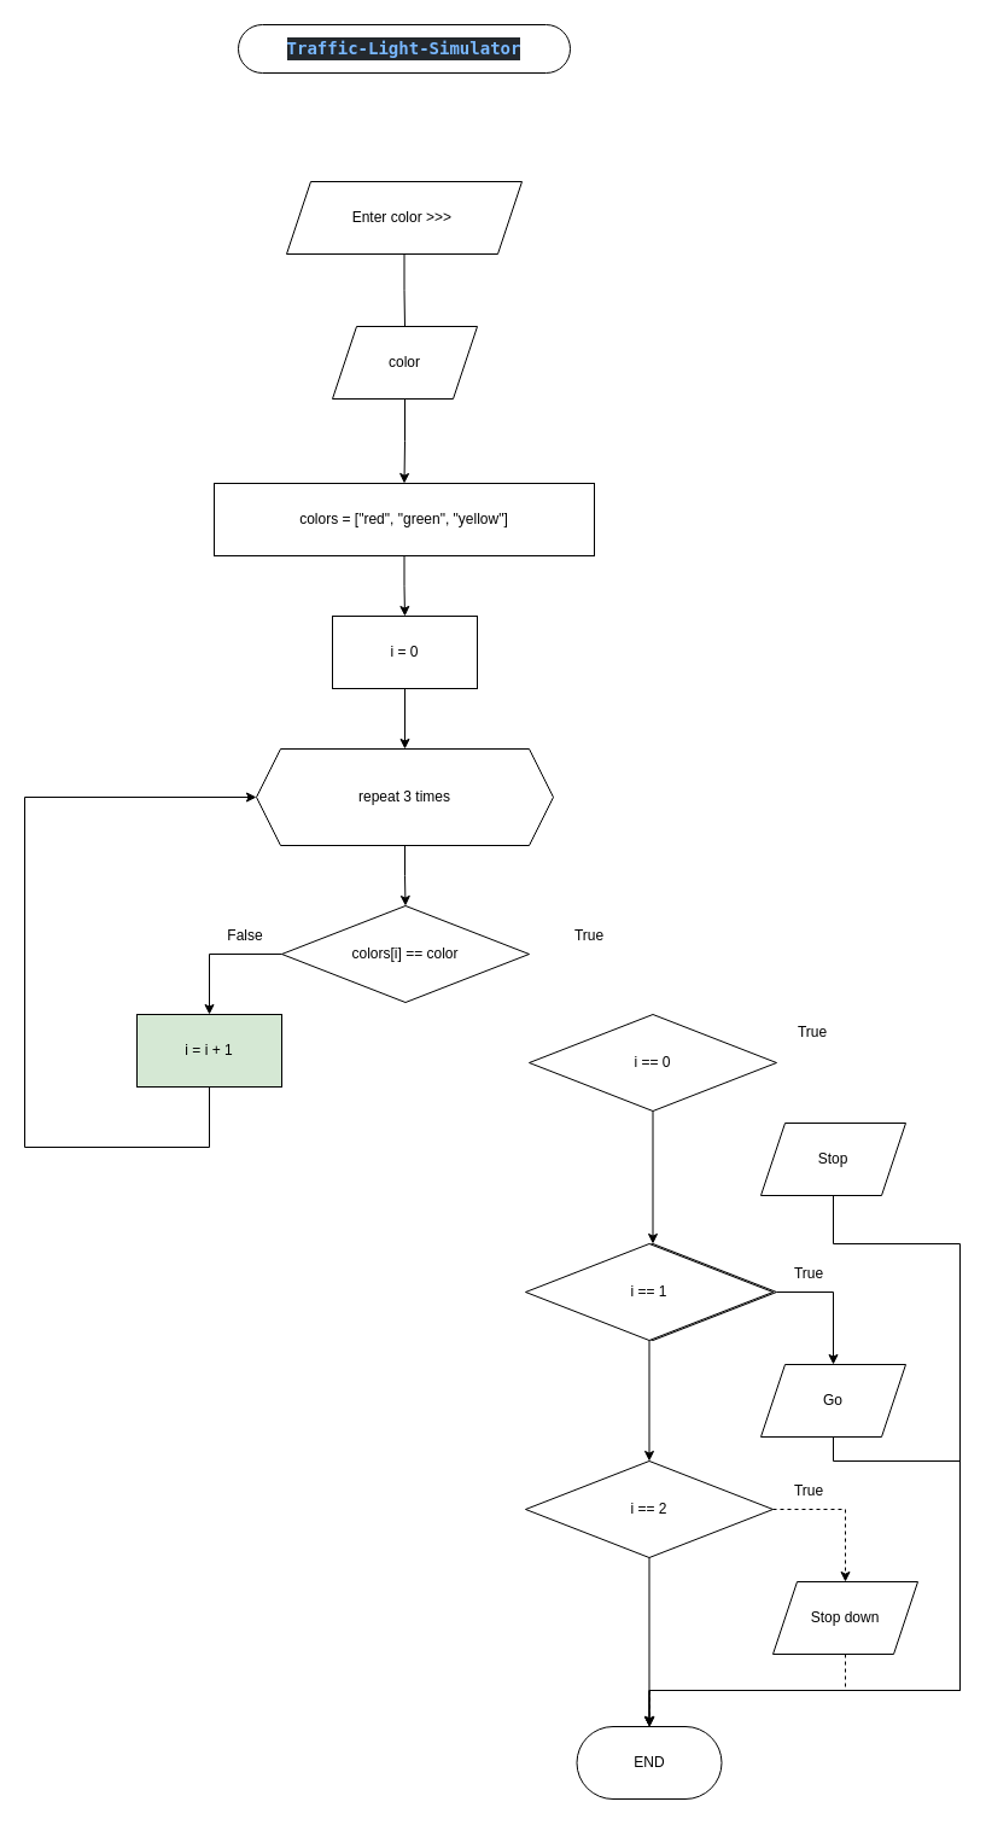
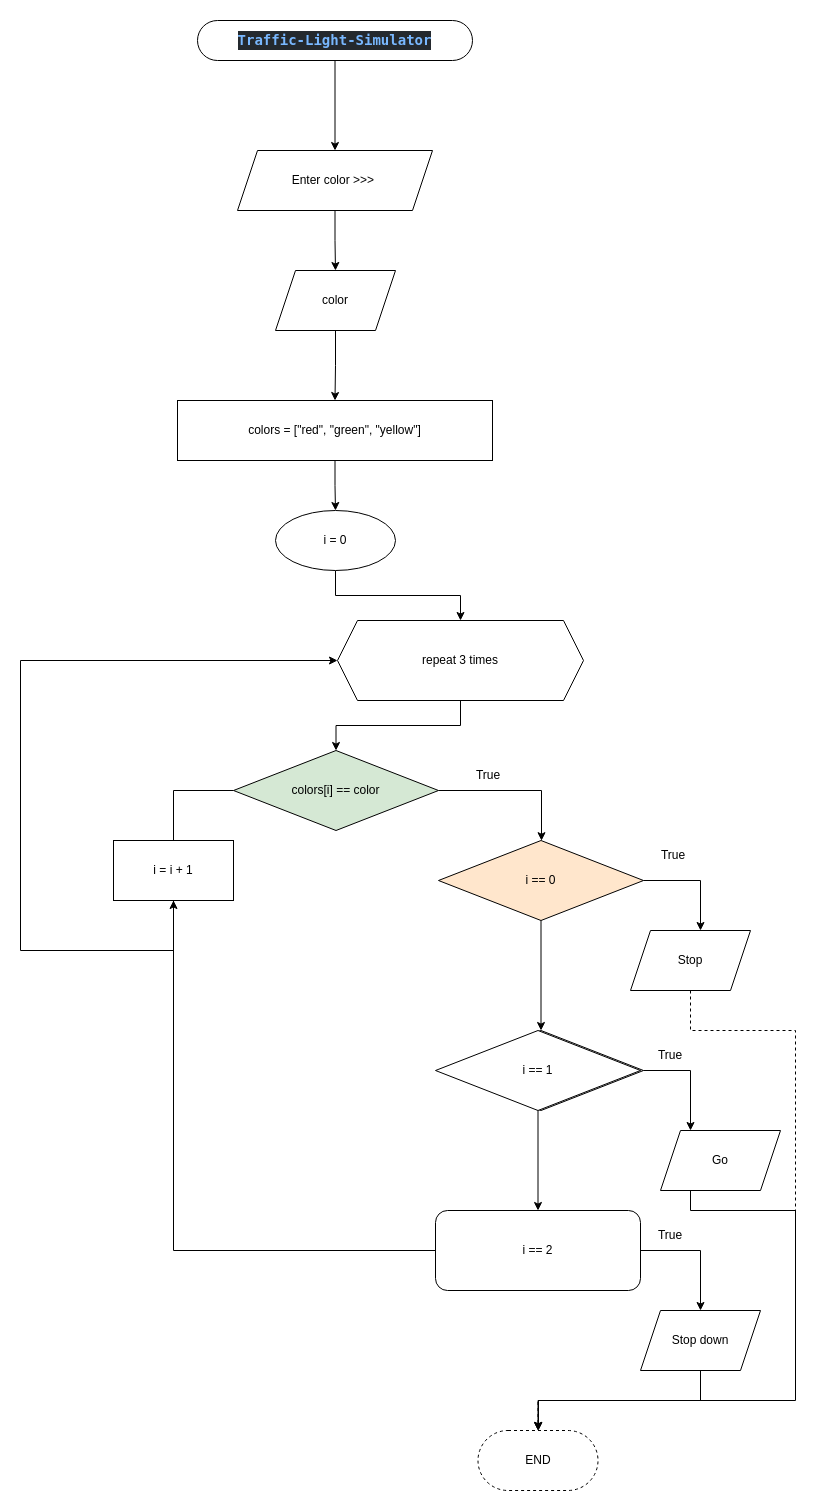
+ <mxCell id="2" value="" style="edgeStyle=orthogonalEdgeStyle;rounded=0;orthogonalLoop=1;jettySize=auto;html=1;" edge="1" parent="1" source="3" target="5"><mxGeometry relative="1" as="geometry" /></mxCell>
- <mxCell id="4" value="" style="edgeStyle=orthogonalEdgeStyle;rounded=0;orthogonalLoop=1;jettySize=auto;html=1;endArrow=none;" edge="1" parent="1" source="5" target="7"><mxGeometry relative="1" as="geometry" /></mxCell>
+ <mxCell id="4" value="" style="edgeStyle=orthogonalEdgeStyle;rounded=0;orthogonalLoop=1;jettySize=auto;html=1;" edge="1" parent="1" source="5" target="7"><mxGeometry relative="1" as="geometry" /></mxCell>
- <mxCell id="11" value="i = 0" style="rounded=0;whiteSpace=wrap;html=1;" vertex="1" parent="1"><mxGeometry x="275" y="510" width="120" height="60" as="geometry" /></mxCell>
+ <mxCell id="11" value="i = 0" style="ellipse;whiteSpace=wrap;html=1;" vertex="1" parent="1"><mxGeometry x="275" y="510" width="120" height="60" as="geometry" /></mxCell>
- <mxCell id="13" value="repeat 3 times" style="shape=hexagon;perimeter=hexagonPerimeter2;whiteSpace=wrap;html=1;fixedSize=1;" vertex="1" parent="1"><mxGeometry x="212" y="620" width="246" height="80" as="geometry" /></mxCell>
+ <mxCell id="13" value="repeat 3 times" style="shape=hexagon;perimeter=hexagonPerimeter2;whiteSpace=wrap;html=1;fixedSize=1;" vertex="1" parent="1"><mxGeometry x="337" y="620" width="246" height="80" as="geometry" /></mxCell>
- <mxCell id="19" value="False" style="text;html=1;align=center;verticalAlign=middle;whiteSpace=wrap;rounded=0;" vertex="1" parent="1"><mxGeometry x="173" y="760" width="60" height="30" as="geometry" /></mxCell>
- <mxCell id="16" value="colors[i] == color" style="rhombus;whiteSpace=wrap;html=1;" vertex="1" parent="1"><mxGeometry x="233" y="750" width="205" height="80" as="geometry" /></mxCell>
+ <mxCell id="16" value="colors[i] == color" style="rhombus;whiteSpace=wrap;html=1;fillColor=#d5e8d4;" vertex="1" parent="1"><mxGeometry x="233" y="750" width="205" height="80" as="geometry" /></mxCell>
+ <mxCell id="15" style="edgeStyle=orthogonalEdgeStyle;rounded=0;orthogonalLoop=1;jettySize=auto;html=1;" edge="1" parent="1" source="16" target="23"><mxGeometry relative="1" as="geometry"><Array as="points"><mxPoint x="541" y="790" /></Array></mxGeometry></mxCell>
- <mxCell id="14" style="edgeStyle=orthogonalEdgeStyle;rounded=0;orthogonalLoop=1;jettySize=auto;html=1;" edge="1" parent="1" source="16" target="18"><mxGeometry relative="1" as="geometry"><Array as="points"><mxPoint x="173" y="790" /></Array></mxGeometry></mxCell>
+ <mxCell id="14" style="edgeStyle=orthogonalEdgeStyle;rounded=0;orthogonalLoop=1;jettySize=auto;html=1;endArrow=none;" edge="1" parent="1" source="16" target="18"><mxGeometry relative="1" as="geometry"><Array as="points"><mxPoint x="173" y="790" /></Array></mxGeometry></mxCell>
- <mxCell id="18" value="i = i + 1" style="rounded=0;whiteSpace=wrap;html=1;fillColor=#d5e8d4;" vertex="1" parent="1"><mxGeometry x="113" y="840" width="120" height="60" as="geometry" /></mxCell>
+ <mxCell id="18" value="i = i + 1" style="rounded=0;whiteSpace=wrap;html=1;" vertex="1" parent="1"><mxGeometry x="113" y="840" width="120" height="60" as="geometry" /></mxCell>
- <mxCell id="23" value="i == 0" style="rhombus;whiteSpace=wrap;html=1;" vertex="1" parent="1"><mxGeometry x="438" y="840" width="205" height="80" as="geometry" /></mxCell>
+ <mxCell id="23" value="i == 0" style="rhombus;whiteSpace=wrap;html=1;fillColor=#ffe6cc;" vertex="1" parent="1"><mxGeometry x="438" y="840" width="205" height="80" as="geometry" /></mxCell>
+ <mxCell id="21" style="edgeStyle=orthogonalEdgeStyle;rounded=0;orthogonalLoop=1;jettySize=auto;html=1;" edge="1" parent="1" source="23" target="26"><mxGeometry relative="1" as="geometry"><Array as="points"><mxPoint x="700" y="880" /></Array></mxGeometry></mxCell>
- <mxCell id="25" style="edgeStyle=orthogonalEdgeStyle;rounded=0;orthogonalLoop=1;jettySize=auto;html=1;entryX=0.5;entryY=0;entryDx=0;entryDy=0;" edge="1" parent="1" source="26" target="40"><mxGeometry relative="1" as="geometry"><Array as="points"><mxPoint x="690" y="1030" /><mxPoint x="795" y="1030" /><mxPoint x="795" y="1400" /><mxPoint x="538" y="1400" /></Array></mxGeometry></mxCell>
+ <mxCell id="25" style="edgeStyle=orthogonalEdgeStyle;rounded=0;orthogonalLoop=1;jettySize=auto;html=1;entryX=0.5;entryY=0;entryDx=0;entryDy=0;dashed=1;" edge="1" parent="1" source="26" target="40"><mxGeometry relative="1" as="geometry"><Array as="points"><mxPoint x="690" y="1030" /><mxPoint x="795" y="1030" /><mxPoint x="795" y="1400" /><mxPoint x="538" y="1400" /></Array></mxGeometry></mxCell>
- <mxCell id="30" value="Go" style="shape=parallelogram;perimeter=parallelogramPerimeter;whiteSpace=wrap;html=1;fixedSize=1;" vertex="1" parent="1"><mxGeometry x="630" y="1130" width="120" height="60" as="geometry" /></mxCell>
+ <mxCell id="30" value="Go" style="shape=parallelogram;perimeter=parallelogramPerimeter;whiteSpace=wrap;html=1;fixedSize=1;" vertex="1" parent="1"><mxGeometry x="660" y="1130" width="120" height="60" as="geometry" /></mxCell>
- <mxCell id="37" value="i == 2" style="rhombus;whiteSpace=wrap;html=1;" vertex="1" parent="1"><mxGeometry x="435" y="1210" width="205" height="80" as="geometry" /></mxCell>
+ <mxCell id="37" value="i == 2" style="whiteSpace=wrap;html=1;rounded=1;" vertex="1" parent="1"><mxGeometry x="435" y="1210" width="205" height="80" as="geometry" /></mxCell>
- <mxCell id="35" style="edgeStyle=orthogonalEdgeStyle;rounded=0;orthogonalLoop=1;jettySize=auto;html=1;entryX=0.5;entryY=0;entryDx=0;entryDy=0;dashed=1;" edge="1" parent="1" source="37" target="34"><mxGeometry relative="1" as="geometry"><Array as="points"><mxPoint x="700" y="1250" /></Array></mxGeometry></mxCell>
+ <mxCell id="35" style="edgeStyle=orthogonalEdgeStyle;rounded=0;orthogonalLoop=1;jettySize=auto;html=1;entryX=0.5;entryY=0;entryDx=0;entryDy=0;" edge="1" parent="1" source="37" target="34"><mxGeometry relative="1" as="geometry"><Array as="points"><mxPoint x="700" y="1250" /></Array></mxGeometry></mxCell>
- <mxCell id="36" style="edgeStyle=orthogonalEdgeStyle;rounded=0;orthogonalLoop=1;jettySize=auto;html=1;entryX=0.5;entryY=0;entryDx=0;entryDy=0;" edge="1" parent="1" source="37" target="40"><mxGeometry relative="1" as="geometry" /></mxCell>
+ <mxCell id="36" style="edgeStyle=orthogonalEdgeStyle;rounded=0;orthogonalLoop=1;jettySize=auto;html=1;" edge="1" parent="1" source="37" target="18"><mxGeometry relative="1" as="geometry" /></mxCell>
- <mxCell id="33" style="edgeStyle=orthogonalEdgeStyle;rounded=0;orthogonalLoop=1;jettySize=auto;html=1;dashed=1;" edge="1" parent="1" source="34" target="40"><mxGeometry relative="1" as="geometry"><Array as="points"><mxPoint x="700" y="1400" /><mxPoint x="538" y="1400" /></Array></mxGeometry></mxCell>
+ <mxCell id="33" style="edgeStyle=orthogonalEdgeStyle;rounded=0;orthogonalLoop=1;jettySize=auto;html=1;" edge="1" parent="1" source="34" target="40"><mxGeometry relative="1" as="geometry"><Array as="points"><mxPoint x="700" y="1400" /><mxPoint x="538" y="1400" /></Array></mxGeometry></mxCell>
- <mxCell id="40" value="END" style="rounded=1;whiteSpace=wrap;html=1;arcSize=50;" vertex="1" parent="1"><mxGeometry x="477.5" y="1430" width="120" height="60" as="geometry" /></mxCell>
+ <mxCell id="40" value="END" style="rounded=1;whiteSpace=wrap;html=1;arcSize=50;dashed=1;" vertex="1" parent="1"><mxGeometry x="477.5" y="1430" width="120" height="60" as="geometry" /></mxCell>
